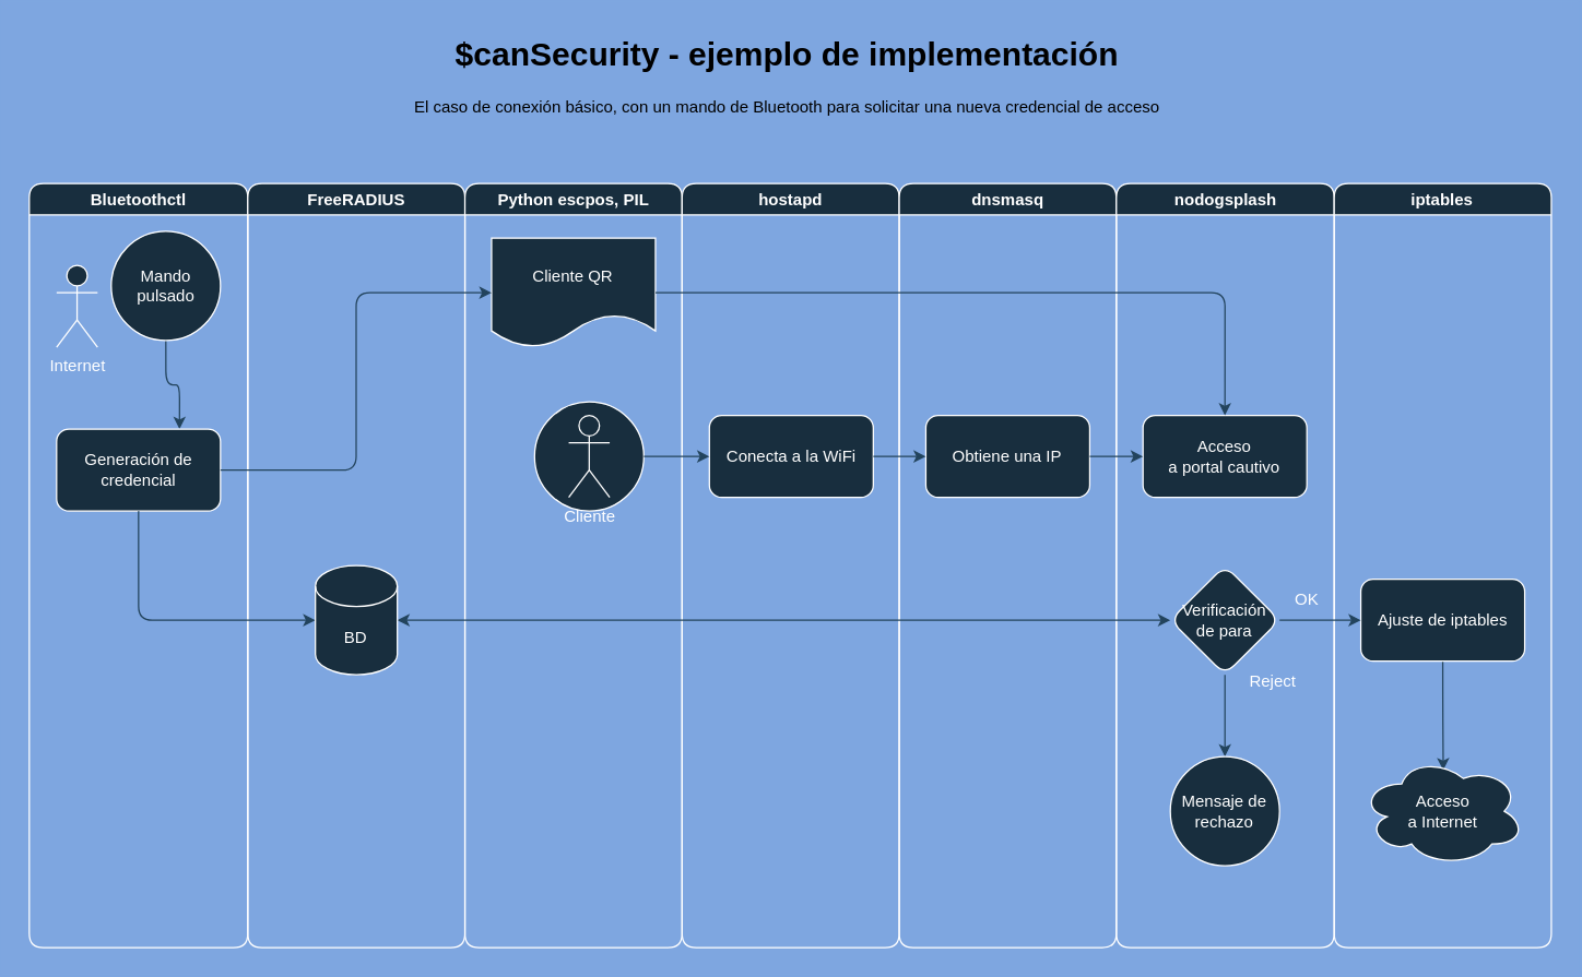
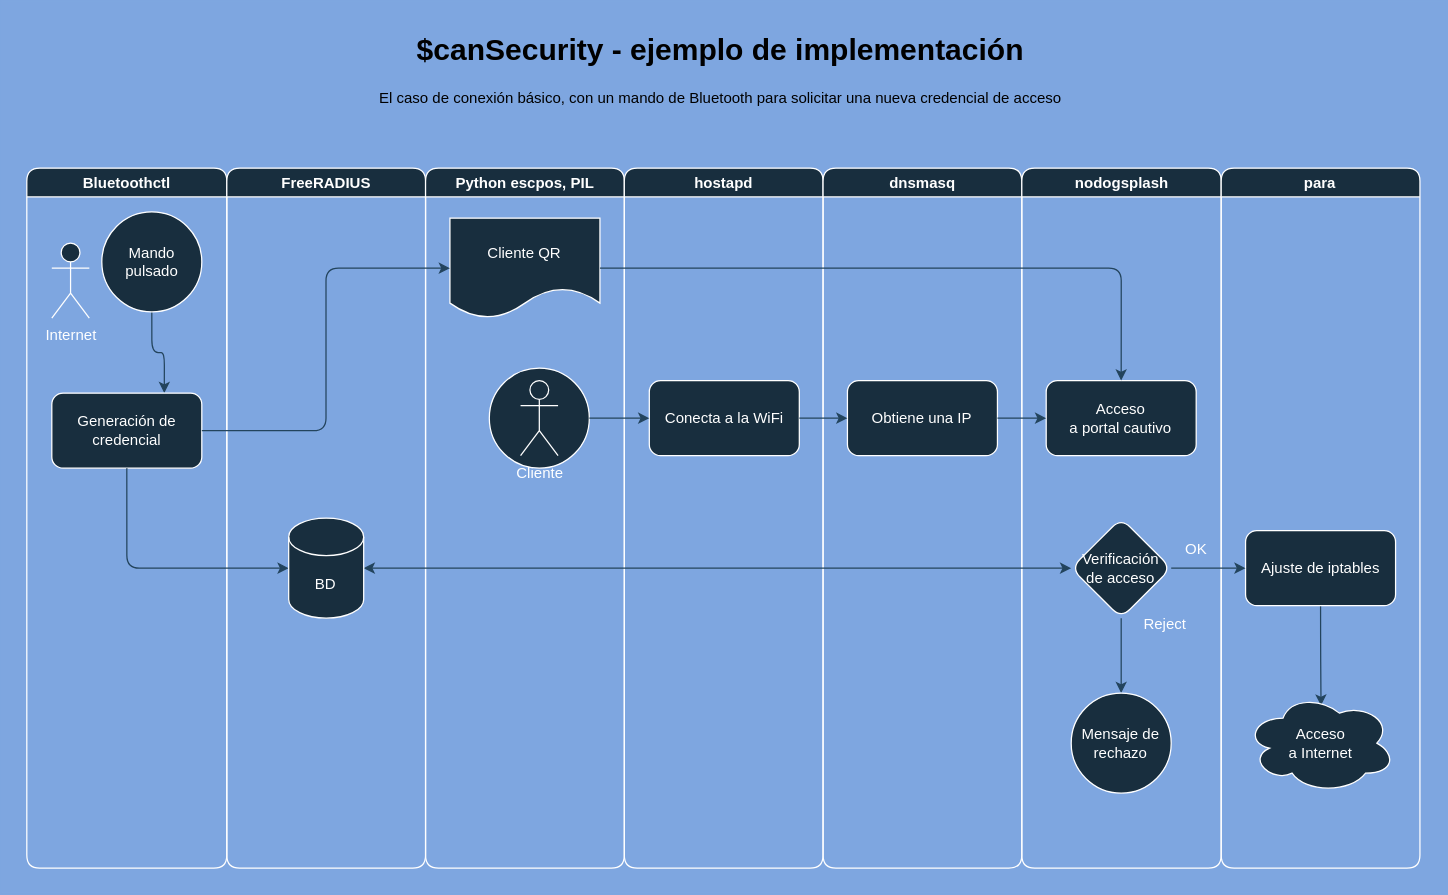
- <mxCell id="29" value="iptables" style="swimlane;whiteSpace=wrap;html=1;startSize=23;rounded=1;labelBackgroundColor=none;fillColor=#182E3E;strokeColor=#FFFFFF;fontColor=#FFFFFF;" vertex="1" parent="1"><mxGeometry x="976.25" y="134" width="159" height="560" as="geometry" /></mxCell>
+ <mxCell id="29" value="para" style="swimlane;whiteSpace=wrap;html=1;startSize=23;rounded=1;labelBackgroundColor=none;fillColor=#182E3E;strokeColor=#FFFFFF;fontColor=#FFFFFF;" vertex="1" parent="1"><mxGeometry x="976.25" y="134" width="159" height="560" as="geometry" /></mxCell>
- <mxCell id="18" value="Verificación de para" style="rhombus;whiteSpace=wrap;html=1;rounded=1;labelBackgroundColor=none;fillColor=#182E3E;strokeColor=#FFFFFF;fontColor=#FFFFFF;" vertex="1" parent="16"><mxGeometry x="39.5" y="280" width="80" height="80" as="geometry" /></mxCell>
+ <mxCell id="18" value="Verificación de acceso" style="rhombus;whiteSpace=wrap;html=1;rounded=1;labelBackgroundColor=none;fillColor=#182E3E;strokeColor=#FFFFFF;fontColor=#FFFFFF;" vertex="1" parent="16"><mxGeometry x="39.5" y="280" width="80" height="80" as="geometry" /></mxCell>
